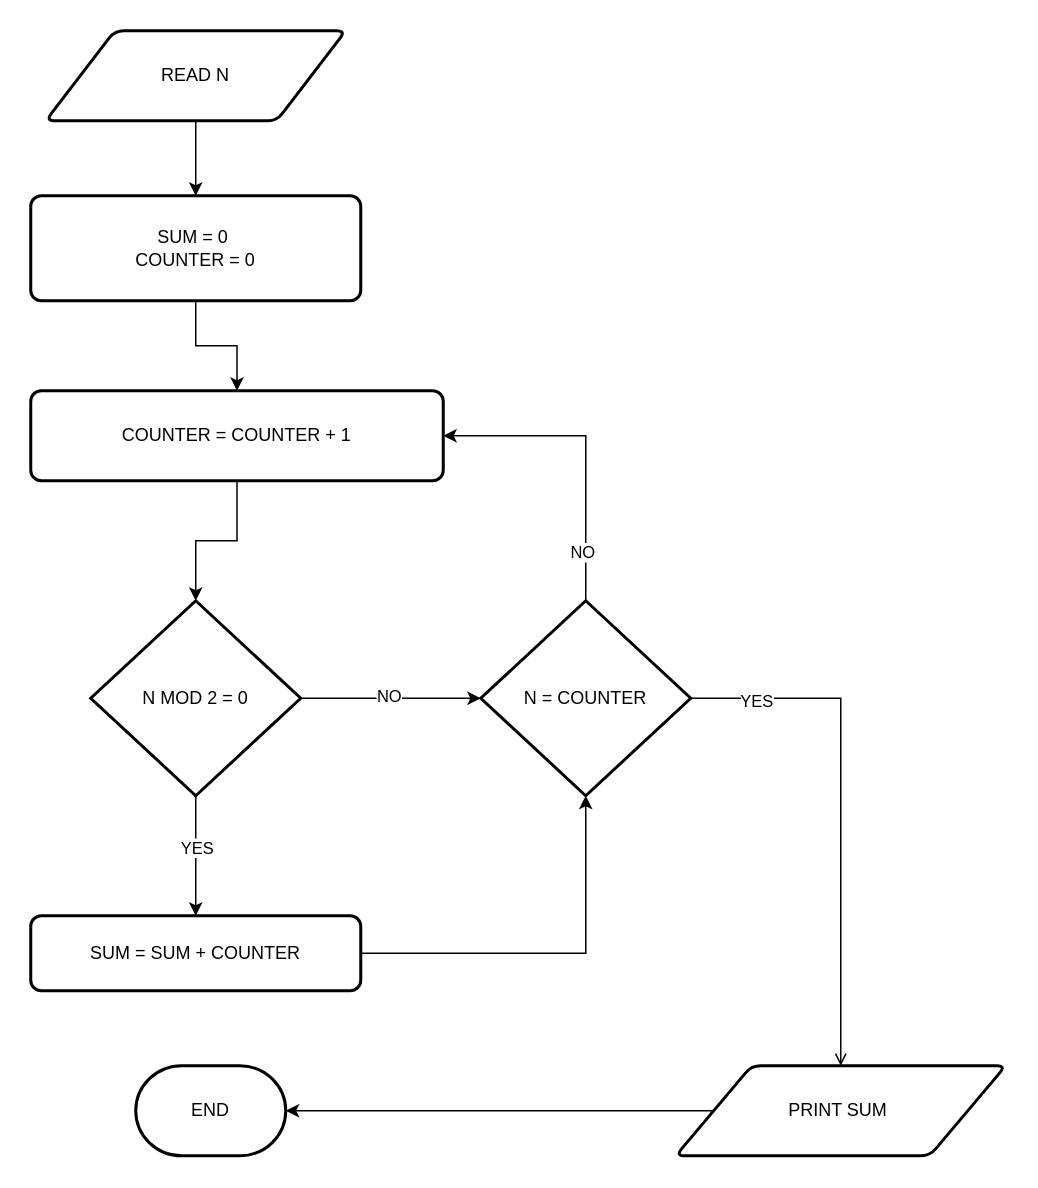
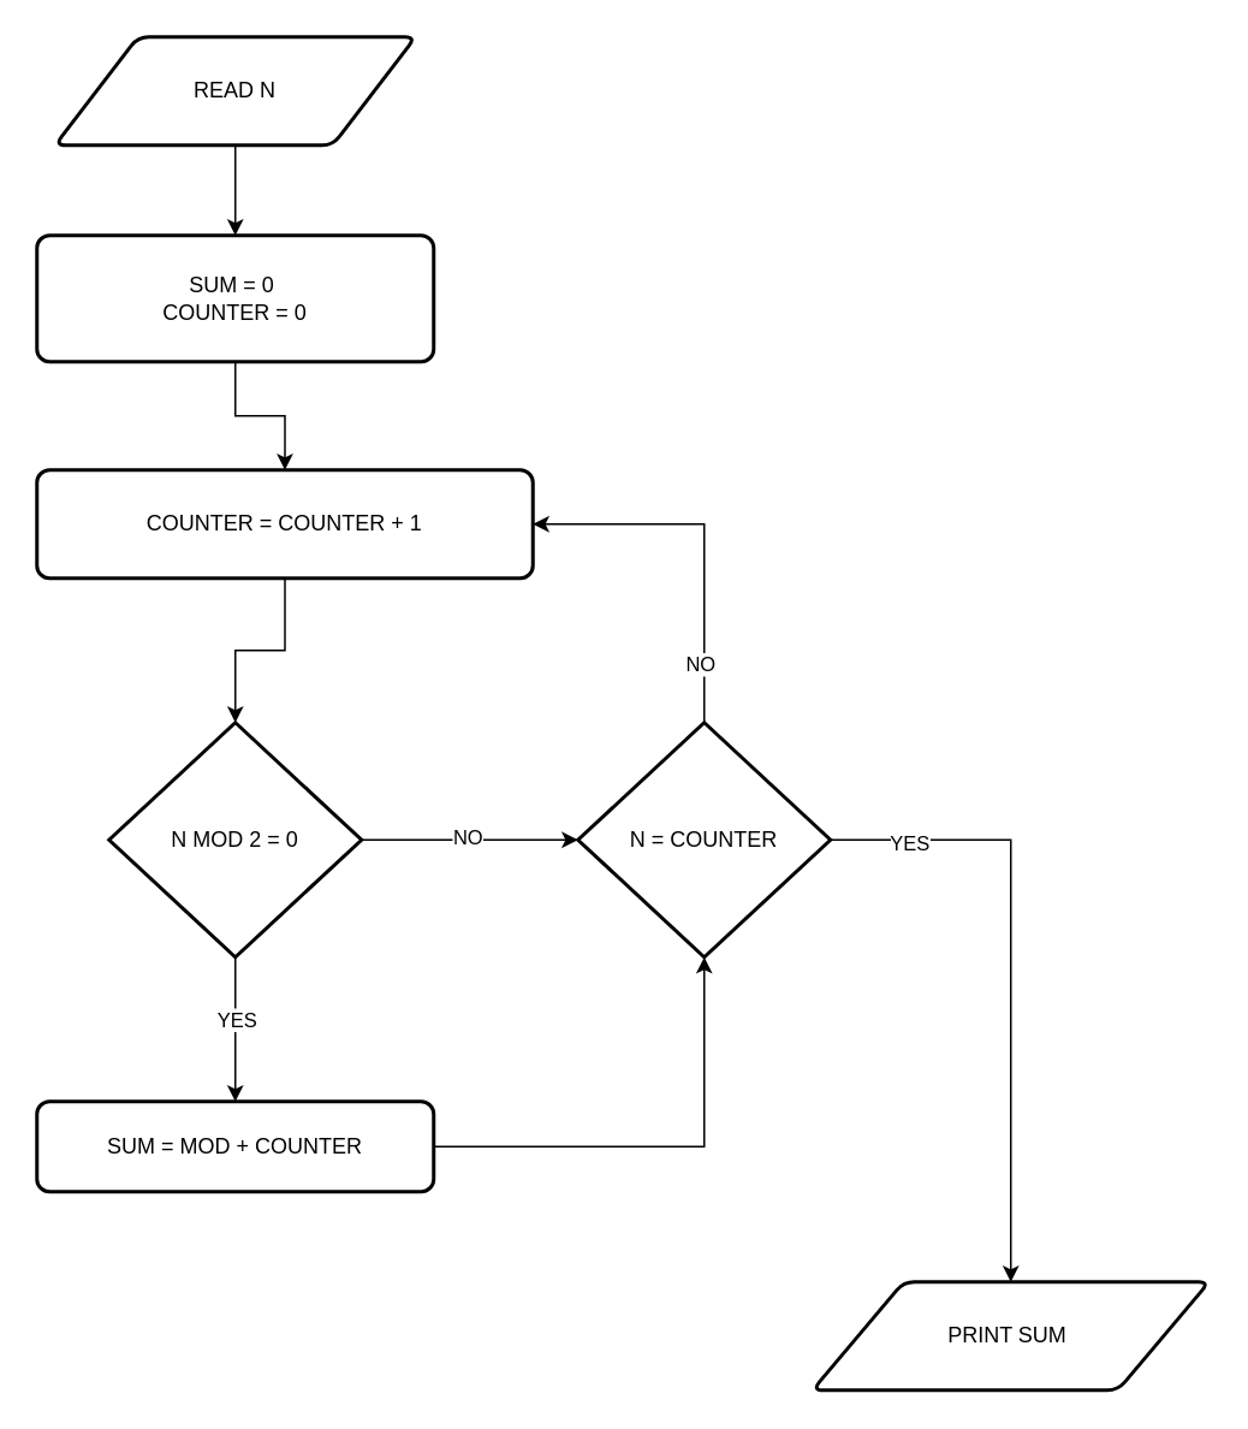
- <mxCell id="10" value="SUM = SUM + COUNTER" style="rounded=1;whiteSpace=wrap;html=1;absoluteArcSize=1;arcSize=14;strokeWidth=2;" vertex="1" parent="1"><mxGeometry x="20" y="610" width="220" height="50" as="geometry" /></mxCell>
+ <mxCell id="10" value="SUM = MOD + COUNTER" style="rounded=1;whiteSpace=wrap;html=1;absoluteArcSize=1;arcSize=14;strokeWidth=2;" vertex="1" parent="1"><mxGeometry x="20" y="610" width="220" height="50" as="geometry" /></mxCell>
- <mxCell id="11" style="edgeStyle=orthogonalEdgeStyle;rounded=0;orthogonalLoop=1;jettySize=auto;html=1;exitX=1;exitY=0.5;exitDx=0;exitDy=0;exitPerimeter=0;entryX=0.5;entryY=0;entryDx=0;entryDy=0;endArrow=open;" edge="1" parent="1" source="15" target="17"><mxGeometry relative="1" as="geometry" /></mxCell>
+ <mxCell id="11" style="edgeStyle=orthogonalEdgeStyle;rounded=0;orthogonalLoop=1;jettySize=auto;html=1;exitX=1;exitY=0.5;exitDx=0;exitDy=0;exitPerimeter=0;entryX=0.5;entryY=0;entryDx=0;entryDy=0;" edge="1" parent="1" source="15" target="17"><mxGeometry relative="1" as="geometry" /></mxCell>
- <mxCell id="18" value="END" style="strokeWidth=2;html=1;shape=mxgraph.flowchart.terminator;whiteSpace=wrap;" vertex="1" parent="1"><mxGeometry x="90" y="710" width="100" height="60" as="geometry" /></mxCell>
- <mxCell id="16" style="edgeStyle=orthogonalEdgeStyle;rounded=0;orthogonalLoop=1;jettySize=auto;html=1;exitX=0;exitY=0.5;exitDx=0;exitDy=0;" edge="1" parent="1" source="17" target="18"><mxGeometry relative="1" as="geometry" /></mxCell>
